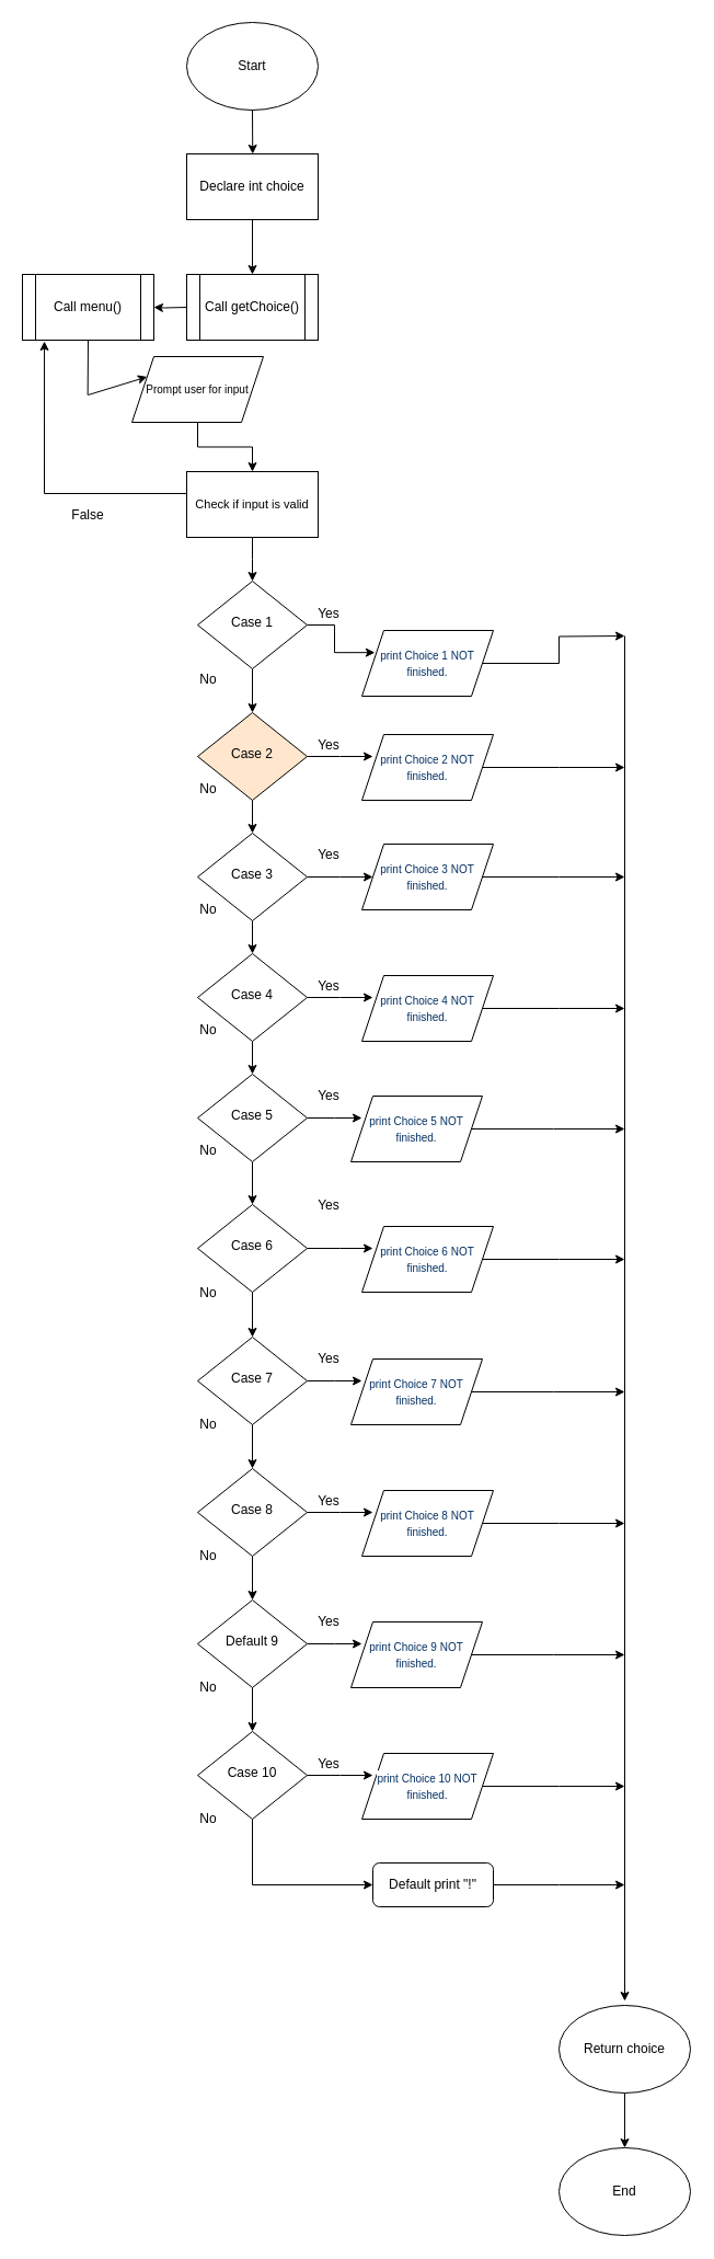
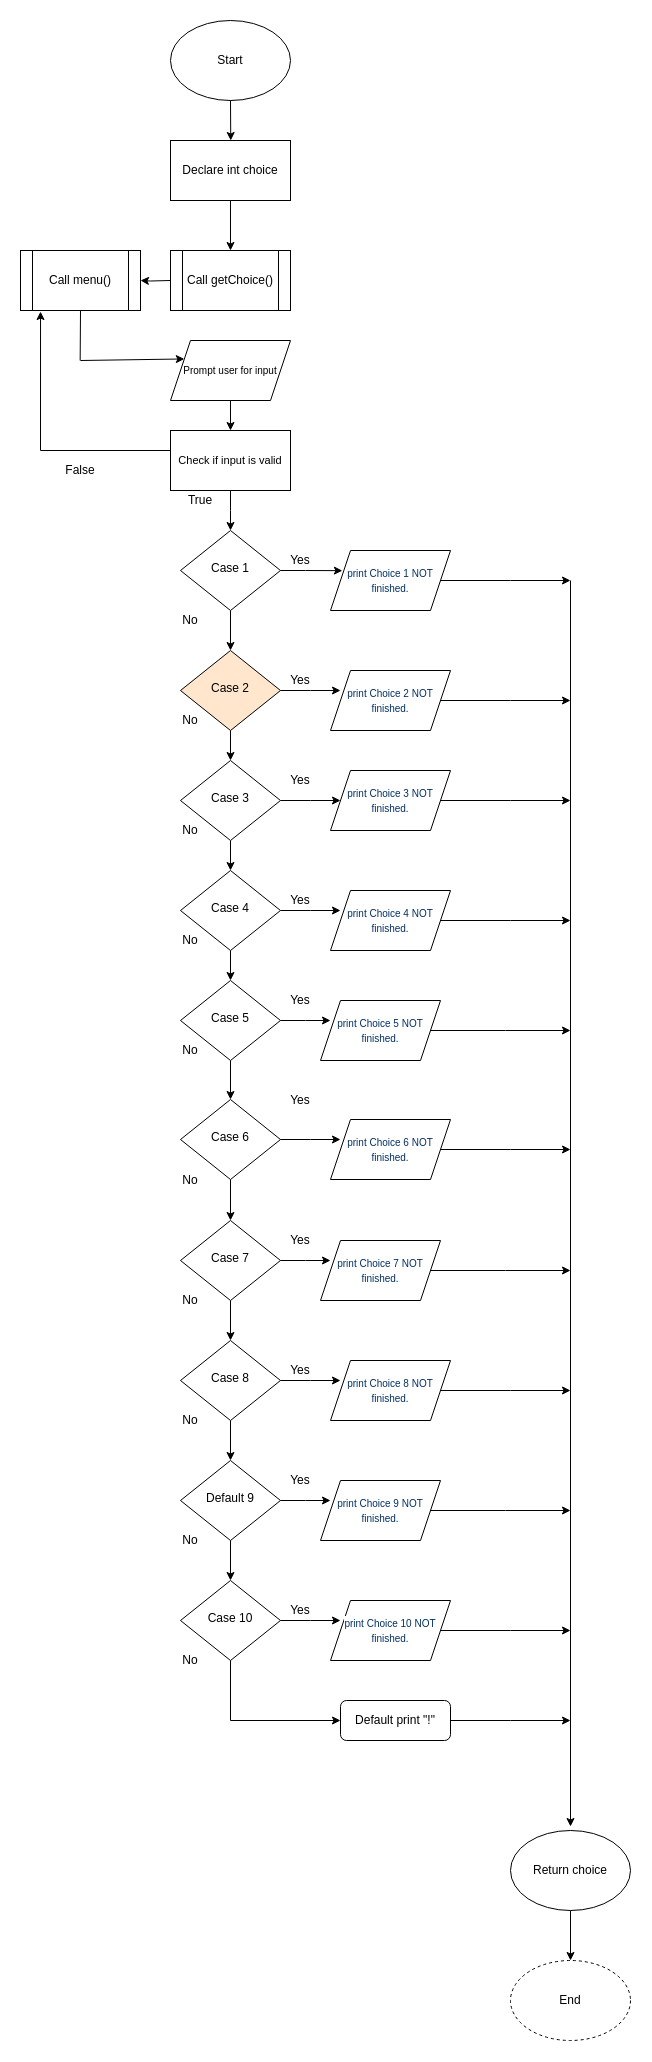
- <mxCell id="19" value="&lt;font style=&quot;font-size: 10px&quot;&gt;Prompt user for input&lt;/font&gt;" style="shape=parallelogram;perimeter=parallelogramPerimeter;whiteSpace=wrap;html=1;fixedSize=1;" parent="1" vertex="1"><mxGeometry x="120" y="325" width="120" height="60" as="geometry" /></mxCell>
+ <mxCell id="19" value="&lt;font style=&quot;font-size: 10px&quot;&gt;Prompt user for input&lt;/font&gt;" style="shape=parallelogram;perimeter=parallelogramPerimeter;whiteSpace=wrap;html=1;fixedSize=1;" parent="1" vertex="1"><mxGeometry x="170" y="340" width="120" height="60" as="geometry" /></mxCell>
+ <mxCell id="23" value="True" style="text;html=1;strokeColor=none;fillColor=none;align=center;verticalAlign=middle;whiteSpace=wrap;rounded=0;" parent="1" vertex="1"><mxGeometry x="180" y="490" width="40" height="20" as="geometry" /></mxCell>
- <mxCell id="76" value="&lt;span style=&quot;color: rgb(3 , 47 , 98) ; background-color: rgb(255 , 255 , 255)&quot;&gt;&lt;font style=&quot;font-size: 10px&quot;&gt;print Choice 1 NOT finished.&lt;/font&gt;&lt;/span&gt;" style="shape=parallelogram;perimeter=parallelogramPerimeter;whiteSpace=wrap;html=1;fixedSize=1;" parent="1" vertex="1"><mxGeometry x="330" y="575" width="120" height="60" as="geometry" /></mxCell>
+ <mxCell id="76" value="&lt;span style=&quot;color: rgb(3 , 47 , 98) ; background-color: rgb(255 , 255 , 255)&quot;&gt;&lt;font style=&quot;font-size: 10px&quot;&gt;print Choice 1 NOT finished.&lt;/font&gt;&lt;/span&gt;" style="shape=parallelogram;perimeter=parallelogramPerimeter;whiteSpace=wrap;html=1;fixedSize=1;" parent="1" vertex="1"><mxGeometry x="330" y="550" width="120" height="60" as="geometry" /></mxCell>
- <mxCell id="74" value="End" style="ellipse;whiteSpace=wrap;html=1;" parent="1" vertex="1"><mxGeometry x="510" y="1960" width="120" height="80" as="geometry" /></mxCell>
+ <mxCell id="74" value="End" style="ellipse;whiteSpace=wrap;html=1;dashed=1;" parent="1" vertex="1"><mxGeometry x="510" y="1960" width="120" height="80" as="geometry" /></mxCell>
